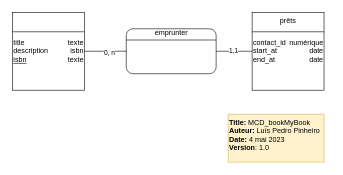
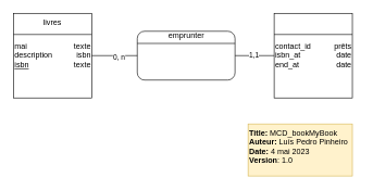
+ <mxCell id="5" value="livres" style="text;html=1;strokeColor=none;fillColor=none;align=center;verticalAlign=middle;whiteSpace=wrap;rounded=0;" vertex="1" parent="3"><mxGeometry x="30" width="60" height="30" as="geometry" /></mxCell>
- <mxCell id="11" value="prêts" style="text;html=1;strokeColor=none;fillColor=none;align=center;verticalAlign=middle;whiteSpace=wrap;rounded=0;" vertex="1" parent="9"><mxGeometry x="30" width="60" height="30" as="geometry" /></mxCell>
- <mxCell id="6" value="title&lt;br&gt;description&lt;br&gt;&lt;u&gt;isbn&lt;/u&gt;" style="text;html=1;align=left;verticalAlign=middle;resizable=0;points=[];autosize=1;strokeColor=none;fillColor=none;glass=0;" vertex="1" parent="3"><mxGeometry y="35" width="80" height="60" as="geometry" /></mxCell>
+ <mxCell id="6" value="mai&lt;br&gt;description&lt;br&gt;&lt;u&gt;isbn&lt;/u&gt;" style="text;html=1;align=left;verticalAlign=middle;resizable=0;points=[];autosize=1;strokeColor=none;fillColor=none;glass=0;" vertex="1" parent="3"><mxGeometry y="35" width="80" height="60" as="geometry" /></mxCell>
- <mxCell id="12" value="contact_id&lt;br&gt;start_at&lt;br&gt;end_at" style="text;html=1;align=left;verticalAlign=middle;resizable=0;points=[];autosize=1;strokeColor=none;fillColor=none;glass=0;" vertex="1" parent="9"><mxGeometry y="35" width="80" height="60" as="geometry" /></mxCell>
+ <mxCell id="12" value="contact_id&lt;br&gt;isbn_at&lt;br&gt;end_at" style="text;html=1;align=left;verticalAlign=middle;resizable=0;points=[];autosize=1;strokeColor=none;fillColor=none;glass=0;" vertex="1" parent="9"><mxGeometry y="35" width="80" height="60" as="geometry" /></mxCell>
- <mxCell id="14" value="numérique&lt;br&gt;date&lt;br&gt;date" style="text;html=1;align=right;verticalAlign=middle;resizable=0;points=[];autosize=1;strokeColor=none;fillColor=none;" vertex="1" parent="9"><mxGeometry x="40" y="35" width="80" height="60" as="geometry" /></mxCell>
+ <mxCell id="14" value="prêts&lt;br&gt;date&lt;br&gt;date" style="text;html=1;align=right;verticalAlign=middle;resizable=0;points=[];autosize=1;strokeColor=none;fillColor=none;" vertex="1" parent="9"><mxGeometry x="40" y="35" width="80" height="60" as="geometry" /></mxCell>
